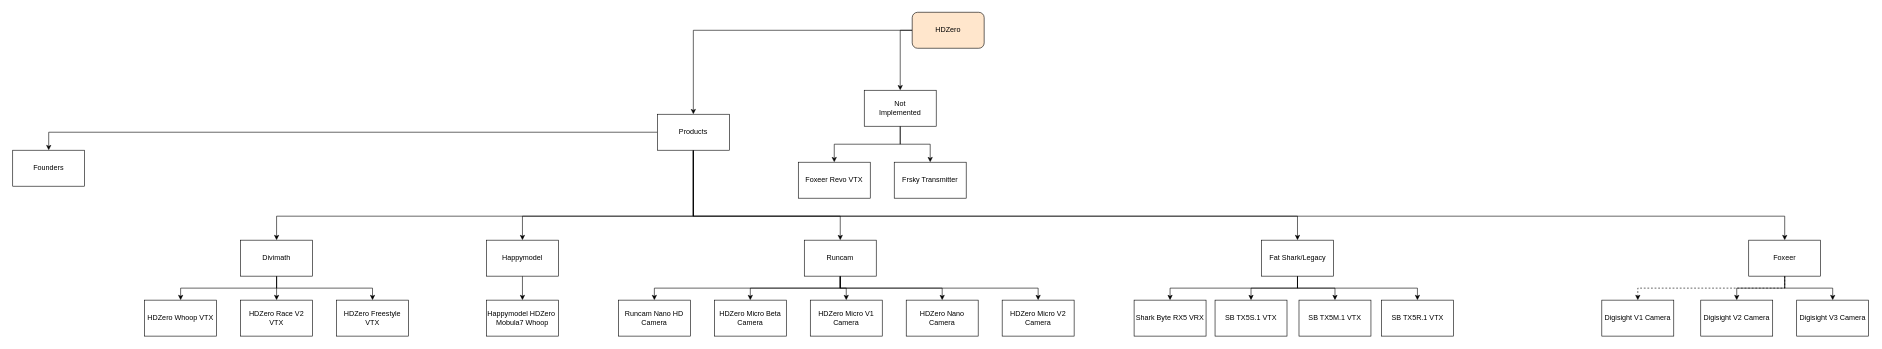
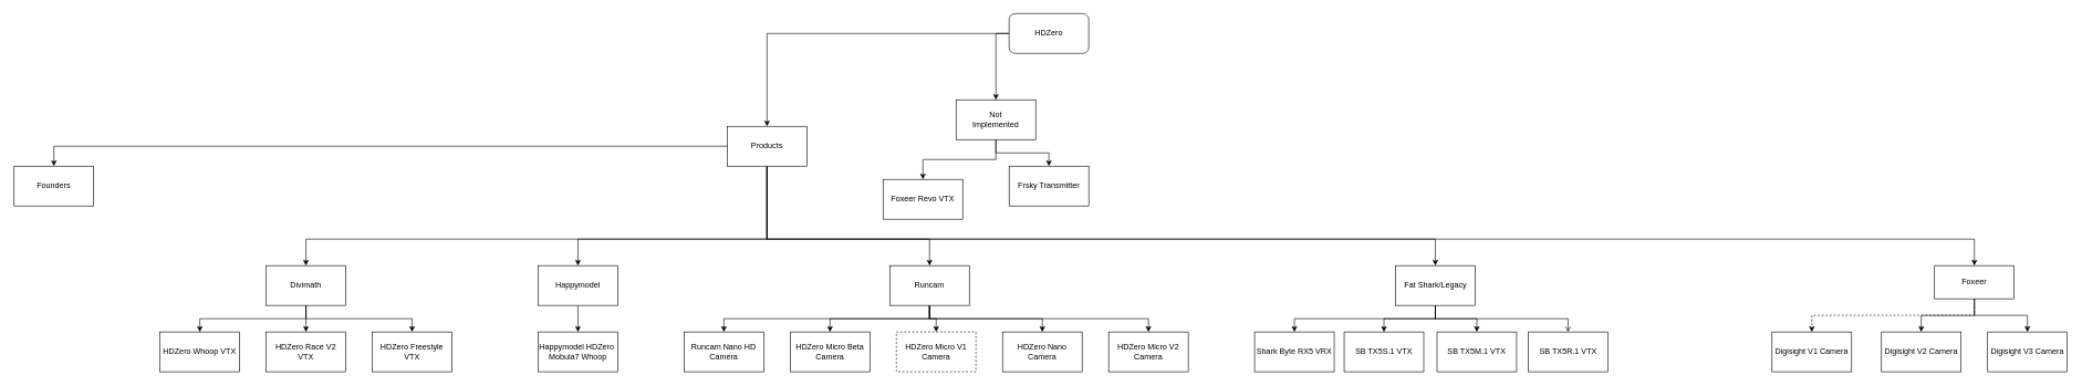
- <mxCell id="4" value="HDZero" style="rounded=1;whiteSpace=wrap;html=1;fillColor=#ffe6cc;" parent="1" vertex="1"><mxGeometry x="1520" y="20" width="120" height="60" as="geometry" /></mxCell>
+ <mxCell id="4" value="HDZero" style="rounded=1;whiteSpace=wrap;html=1;" parent="1" vertex="1"><mxGeometry x="1520" y="20" width="120" height="60" as="geometry" /></mxCell>
- <mxCell id="44" value="Frsky Transmitter" style="rounded=0;whiteSpace=wrap;html=1;" parent="1" vertex="1"><mxGeometry x="1490" y="270" width="120" height="60" as="geometry" /></mxCell>
+ <mxCell id="44" value="Frsky Transmitter" style="rounded=0;whiteSpace=wrap;html=1;" parent="1" vertex="1"><mxGeometry x="1520" y="250" width="120" height="60" as="geometry" /></mxCell>
- <mxCell id="27" value="Foxeer" style="rounded=0;whiteSpace=wrap;html=1;" parent="1" vertex="1"><mxGeometry x="2915" y="400" width="120" height="60" as="geometry" /></mxCell>
+ <mxCell id="27" value="Foxeer" style="rounded=0;whiteSpace=wrap;html=1;" parent="1" vertex="1"><mxGeometry x="2915" y="400" width="120" height="50" as="geometry" /></mxCell>
- <mxCell id="16" style="edgeStyle=orthogonalEdgeStyle;rounded=0;orthogonalLoop=1;jettySize=auto;html=1;exitX=0.5;exitY=1;exitDx=0;exitDy=0;" parent="1" source="17" target="31" edge="1"><mxGeometry relative="1" as="geometry" /></mxCell>
+ <mxCell id="16" style="edgeStyle=orthogonalEdgeStyle;rounded=0;orthogonalLoop=1;jettySize=auto;html=1;exitX=0.5;exitY=1;exitDx=0;exitDy=0;endArrow=open;" parent="1" source="17" target="31" edge="1"><mxGeometry relative="1" as="geometry" /></mxCell>
- <mxCell id="38" value="HDZero Micro V1 Camera" style="rounded=0;whiteSpace=wrap;html=1;" parent="1" vertex="1"><mxGeometry x="1350" y="500" width="120" height="60" as="geometry" /></mxCell>
+ <mxCell id="38" value="HDZero Micro V1 Camera" style="rounded=0;whiteSpace=wrap;html=1;dashed=1;" parent="1" vertex="1"><mxGeometry x="1350" y="500" width="120" height="60" as="geometry" /></mxCell>
